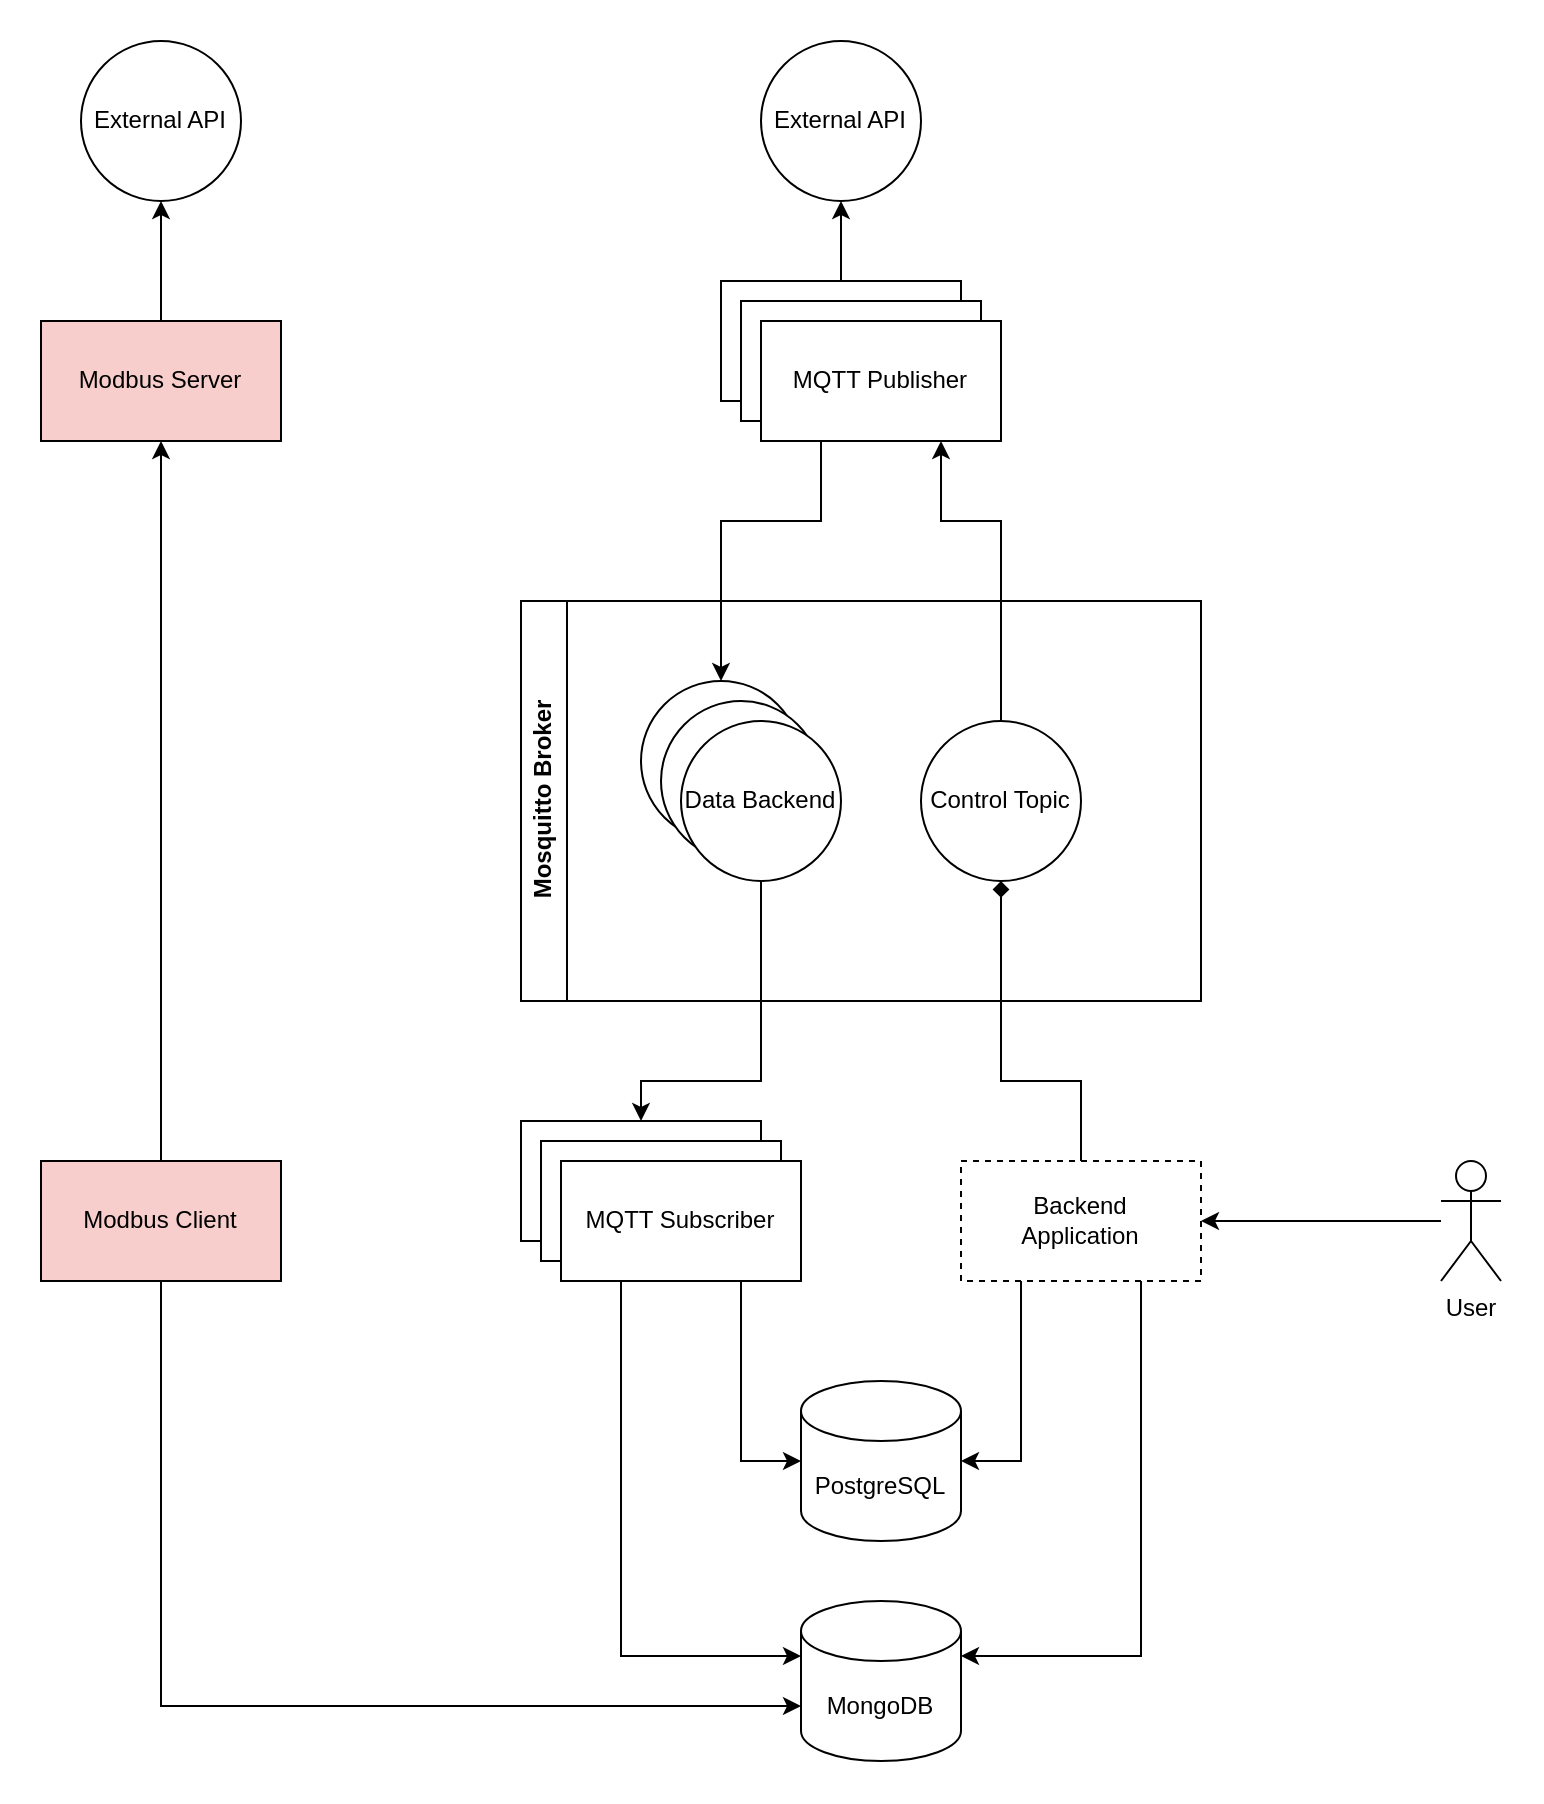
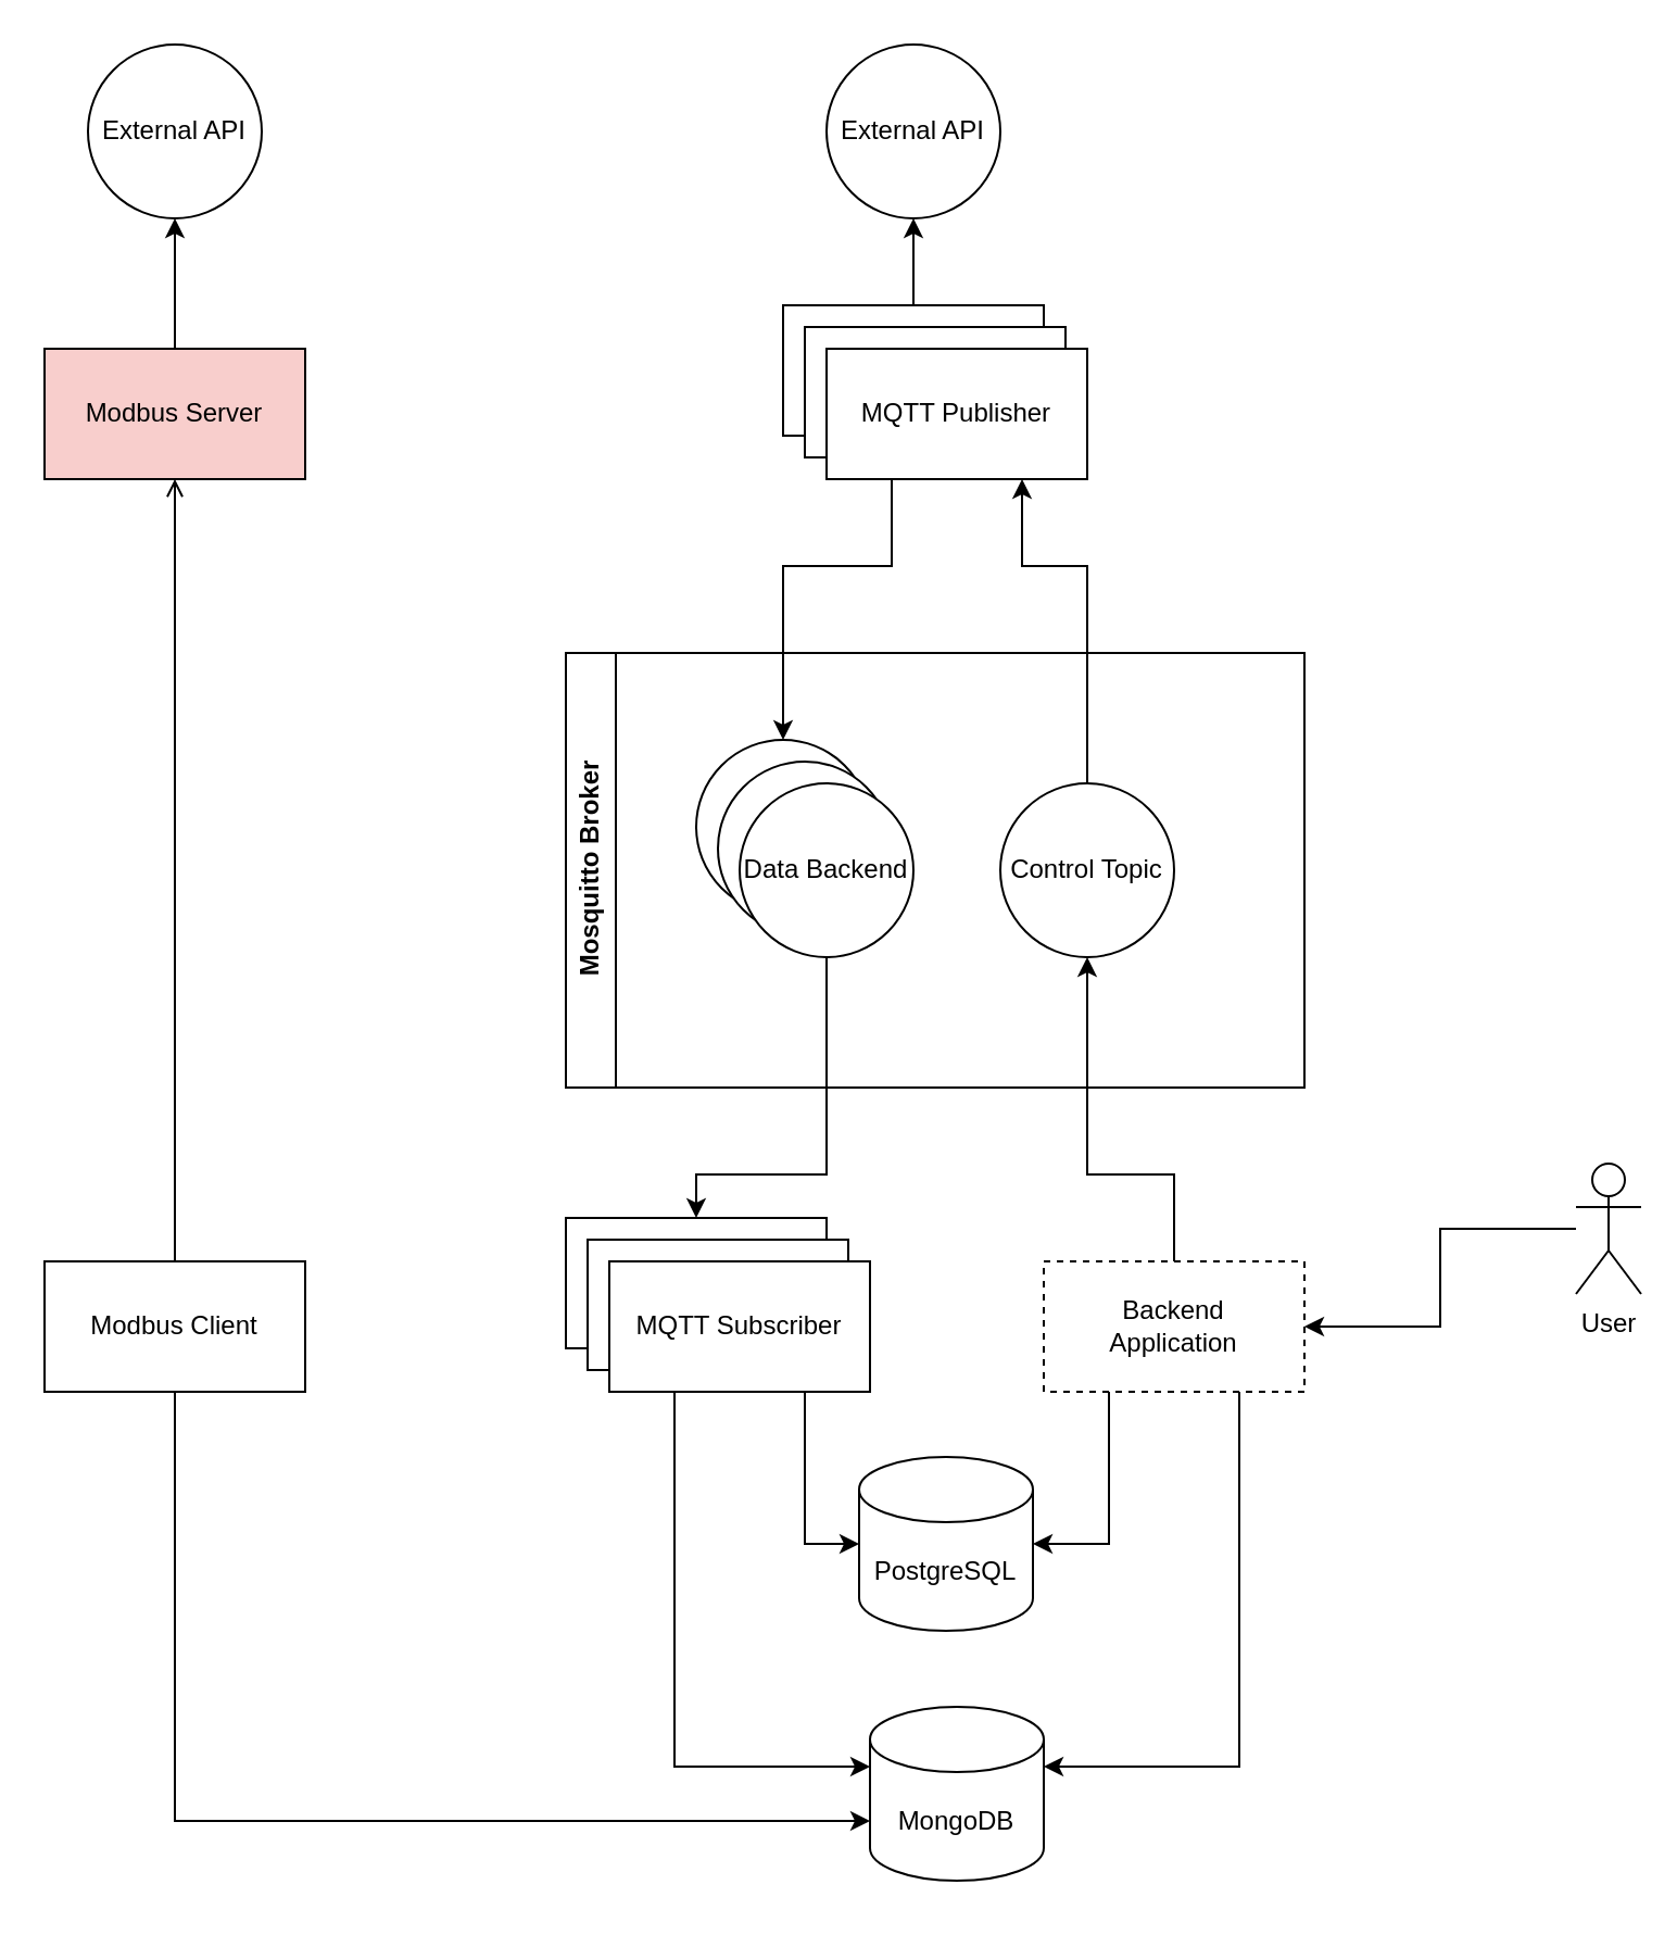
- <mxCell id="20" style="edgeStyle=orthogonalEdgeStyle;rounded=0;orthogonalLoop=1;jettySize=auto;html=1;entryX=0.5;entryY=1;entryDx=0;entryDy=0;" parent="1" source="21" target="19" edge="1"><mxGeometry relative="1" as="geometry" /></mxCell>
+ <mxCell id="20" style="edgeStyle=orthogonalEdgeStyle;rounded=0;orthogonalLoop=1;jettySize=auto;html=1;entryX=0.5;entryY=1;entryDx=0;entryDy=0;endArrow=open;" parent="1" source="21" target="19" edge="1"><mxGeometry relative="1" as="geometry" /></mxCell>
- <mxCell id="4" style="edgeStyle=orthogonalEdgeStyle;rounded=0;orthogonalLoop=1;jettySize=auto;html=1;entryX=0.5;entryY=1;entryDx=0;entryDy=0;endArrow=diamond;" parent="1" source="5" target="7" edge="1"><mxGeometry relative="1" as="geometry"><Array as="points"><mxPoint x="540" y="540" /><mxPoint x="500" y="540" /></Array></mxGeometry></mxCell>
+ <mxCell id="4" style="edgeStyle=orthogonalEdgeStyle;rounded=0;orthogonalLoop=1;jettySize=auto;html=1;entryX=0.5;entryY=1;entryDx=0;entryDy=0;" parent="1" source="5" target="7" edge="1"><mxGeometry relative="1" as="geometry"><Array as="points"><mxPoint x="540" y="540" /><mxPoint x="500" y="540" /></Array></mxGeometry></mxCell>
- <mxCell id="21" value="&lt;div&gt;Modbus Client&lt;br&gt;&lt;/div&gt;" style="rounded=0;whiteSpace=wrap;html=1;fillColor=#f8cecc;" parent="1" vertex="1"><mxGeometry x="20" y="580" width="120" height="60" as="geometry" /></mxCell>
+ <mxCell id="21" value="&lt;div&gt;Modbus Client&lt;br&gt;&lt;/div&gt;" style="rounded=0;whiteSpace=wrap;html=1;" parent="1" vertex="1"><mxGeometry x="20" y="580" width="120" height="60" as="geometry" /></mxCell>
- <mxCell id="24" value="User" style="shape=umlActor;verticalLabelPosition=bottom;verticalAlign=top;html=1;outlineConnect=0;" parent="1" vertex="1"><mxGeometry x="720" y="580" width="30" height="60" as="geometry" /></mxCell>
+ <mxCell id="24" value="User" style="shape=umlActor;verticalLabelPosition=bottom;verticalAlign=top;html=1;outlineConnect=0;" parent="1" vertex="1"><mxGeometry x="725" y="535" width="30" height="60" as="geometry" /></mxCell>
- <mxCell id="3" value="&lt;span lang=&quot;en&quot; class=&quot;BxUVEf ILfuVd&quot;&gt;&lt;span class=&quot;hgKElc&quot;&gt;PostgreSQL&lt;/span&gt;&lt;/span&gt;" style="shape=cylinder3;whiteSpace=wrap;html=1;boundedLbl=1;backgroundOutline=1;size=15;" parent="1" vertex="1"><mxGeometry x="400" y="690" width="80" height="80" as="geometry" /></mxCell>
+ <mxCell id="3" value="&lt;span lang=&quot;en&quot; class=&quot;BxUVEf ILfuVd&quot;&gt;&lt;span class=&quot;hgKElc&quot;&gt;PostgreSQL&lt;/span&gt;&lt;/span&gt;" style="shape=cylinder3;whiteSpace=wrap;html=1;boundedLbl=1;backgroundOutline=1;size=15;" parent="1" vertex="1"><mxGeometry x="395" y="670" width="80" height="80" as="geometry" /></mxCell>
- <mxCell id="2" value="MongoDB" style="shape=cylinder3;whiteSpace=wrap;html=1;boundedLbl=1;backgroundOutline=1;size=15;" parent="1" vertex="1"><mxGeometry x="400" y="800" width="80" height="80" as="geometry" /></mxCell>
+ <mxCell id="2" value="MongoDB" style="shape=cylinder3;whiteSpace=wrap;html=1;boundedLbl=1;backgroundOutline=1;size=15;" parent="1" vertex="1"><mxGeometry x="400" y="785" width="80" height="80" as="geometry" /></mxCell>
